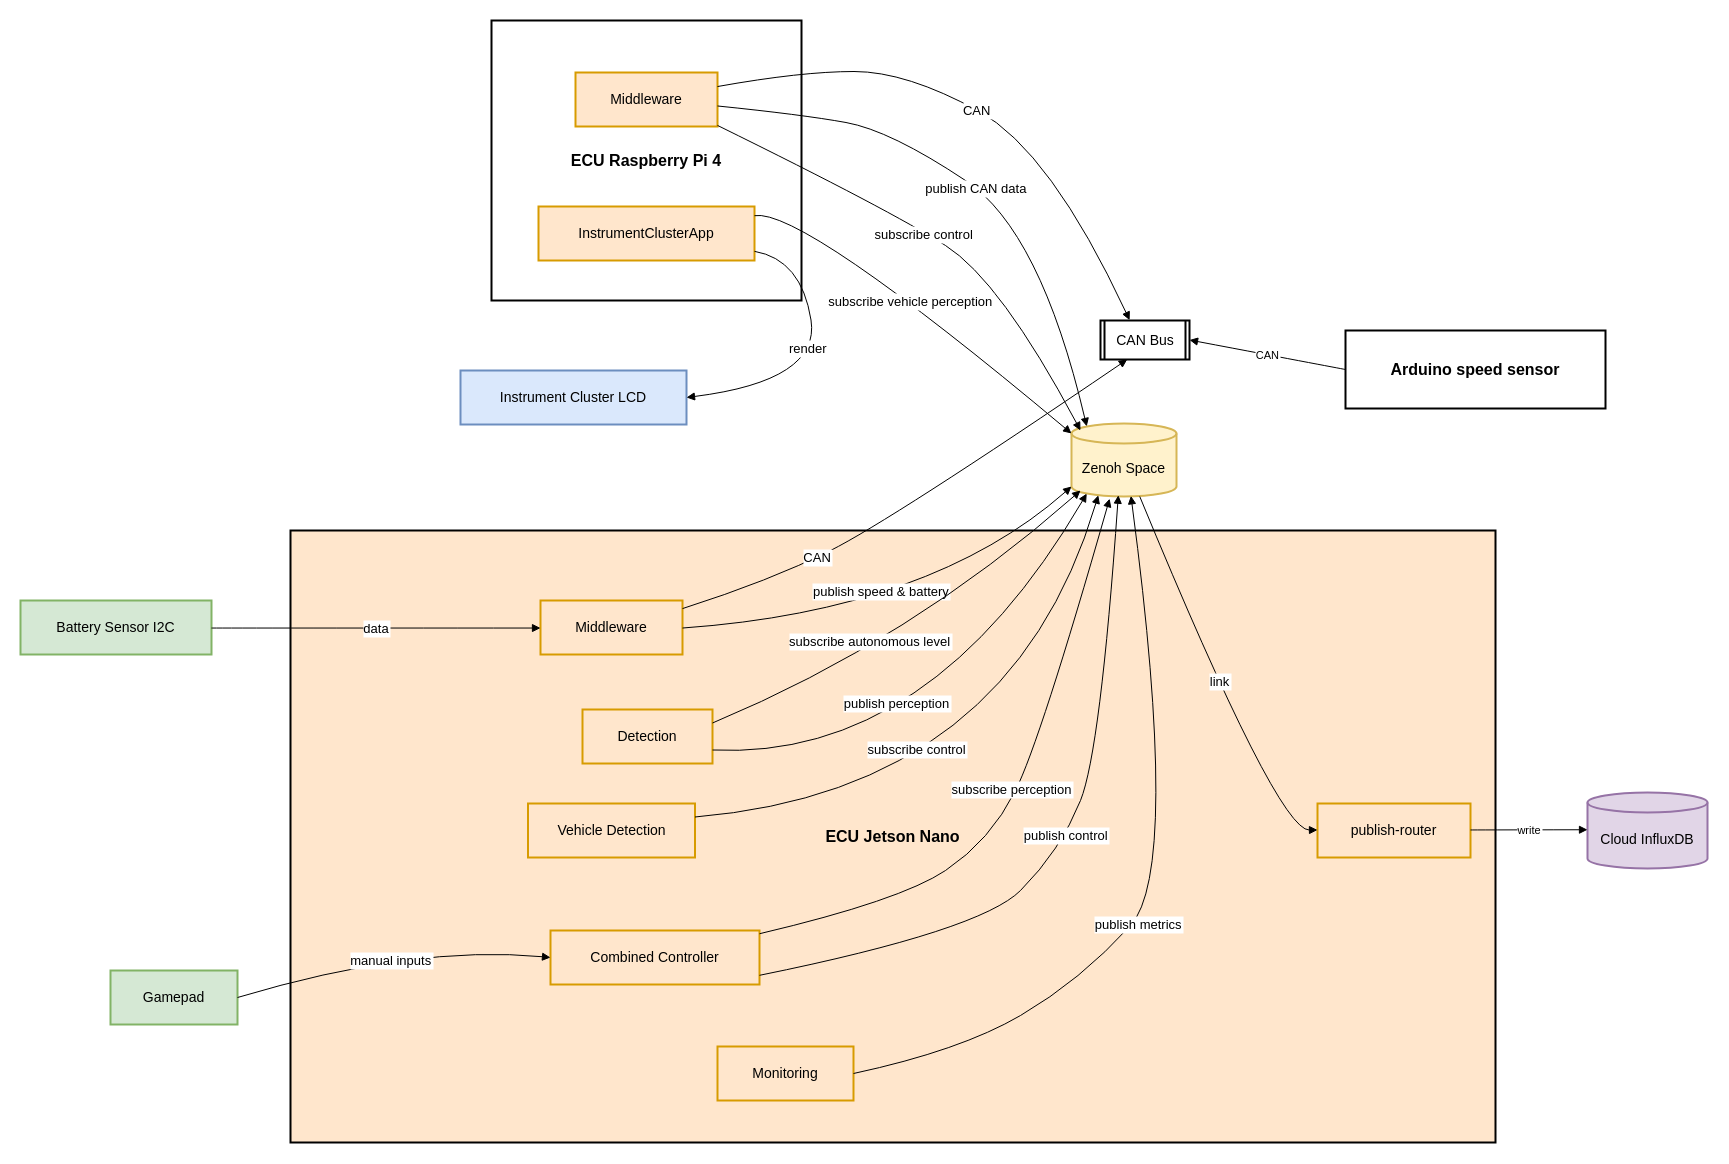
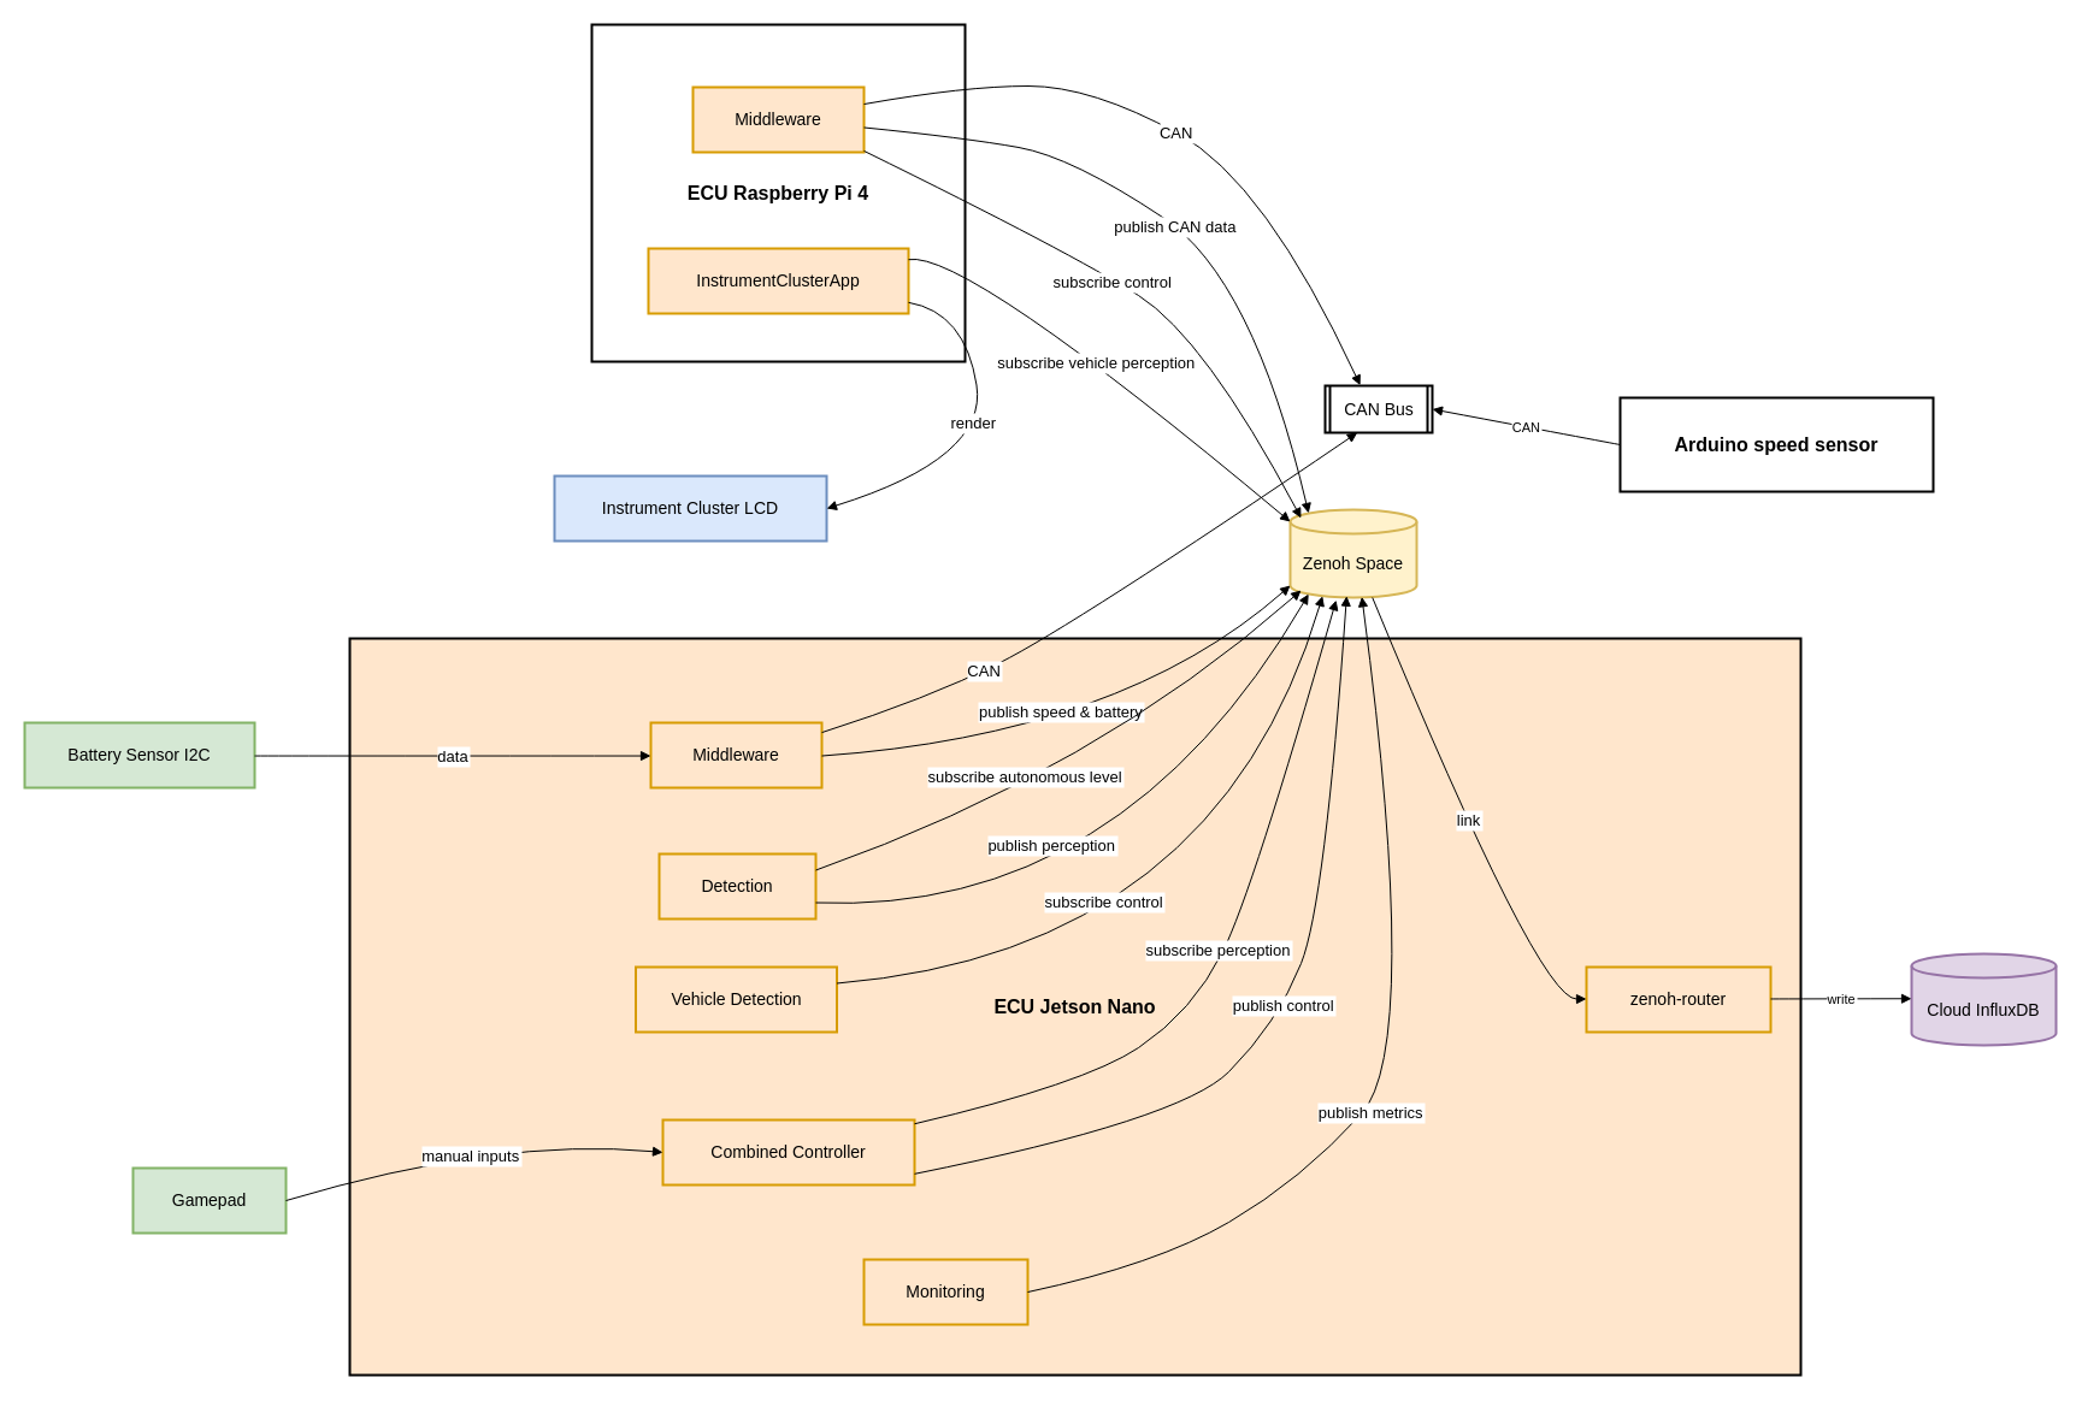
- <mxCell id="9" value="Instrument Cluster LCD" style="whiteSpace=wrap;strokeWidth=2;fillColor=#dae8fc;strokeColor=#6c8ebf;fontSize=14;" vertex="1" parent="1"><mxGeometry x="460" y="370" width="226" height="54" as="geometry" /></mxCell>
+ <mxCell id="9" value="Instrument Cluster LCD" style="whiteSpace=wrap;strokeWidth=2;fillColor=#dae8fc;strokeColor=#6c8ebf;fontSize=14;" vertex="1" parent="1"><mxGeometry x="460" y="395" width="226" height="54" as="geometry" /></mxCell>
- <mxCell id="10" value="Detection" style="whiteSpace=wrap;strokeWidth=2;fillColor=#ffe6cc;strokeColor=#d79b00;fontSize=14;" vertex="1" parent="1"><mxGeometry x="582" y="709" width="130" height="54" as="geometry" /></mxCell>
+ <mxCell id="10" value="Detection" style="whiteSpace=wrap;strokeWidth=2;fillColor=#ffe6cc;strokeColor=#d79b00;fontSize=14;" vertex="1" parent="1"><mxGeometry x="547" y="709" width="130" height="54" as="geometry" /></mxCell>
- <mxCell id="16" value="publish-router" style="whiteSpace=wrap;strokeWidth=2;fillColor=#ffe6cc;strokeColor=#d79b00;fontSize=14;" vertex="1" parent="1"><mxGeometry x="1317" y="803" width="153" height="54" as="geometry" /></mxCell>
+ <mxCell id="16" value="zenoh-router" style="whiteSpace=wrap;strokeWidth=2;fillColor=#ffe6cc;strokeColor=#d79b00;fontSize=14;" vertex="1" parent="1"><mxGeometry x="1317" y="803" width="153" height="54" as="geometry" /></mxCell>
